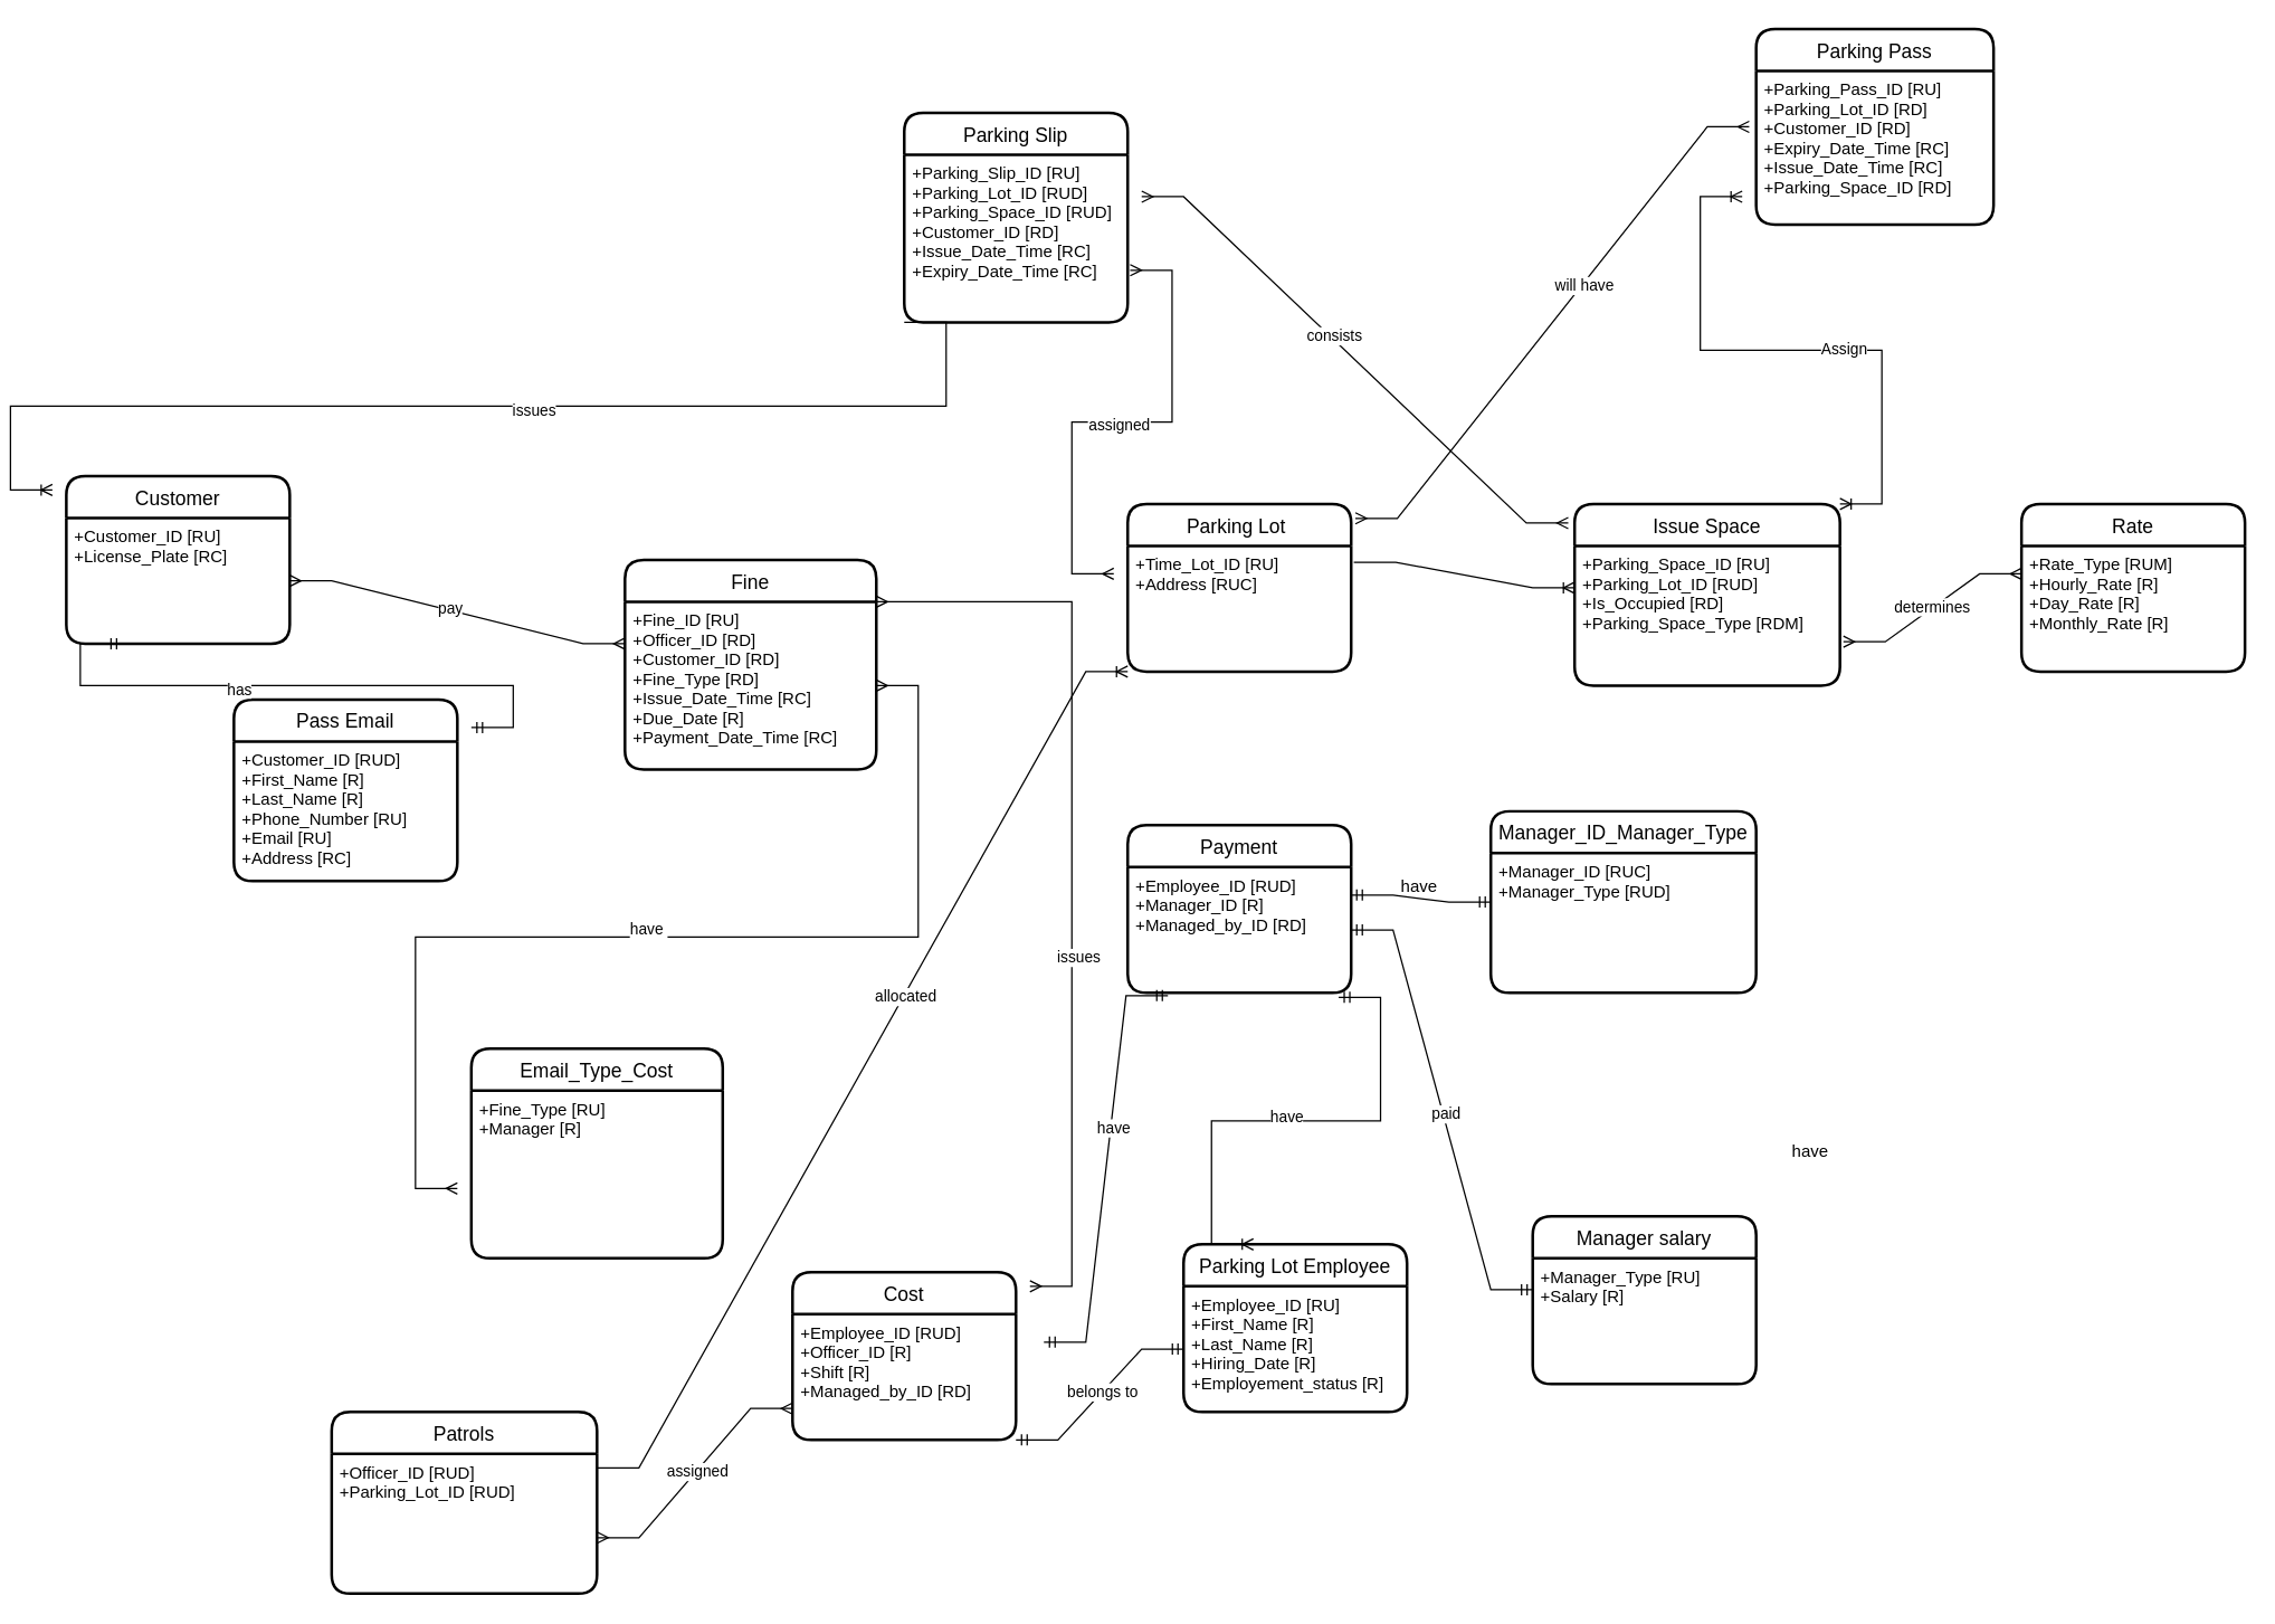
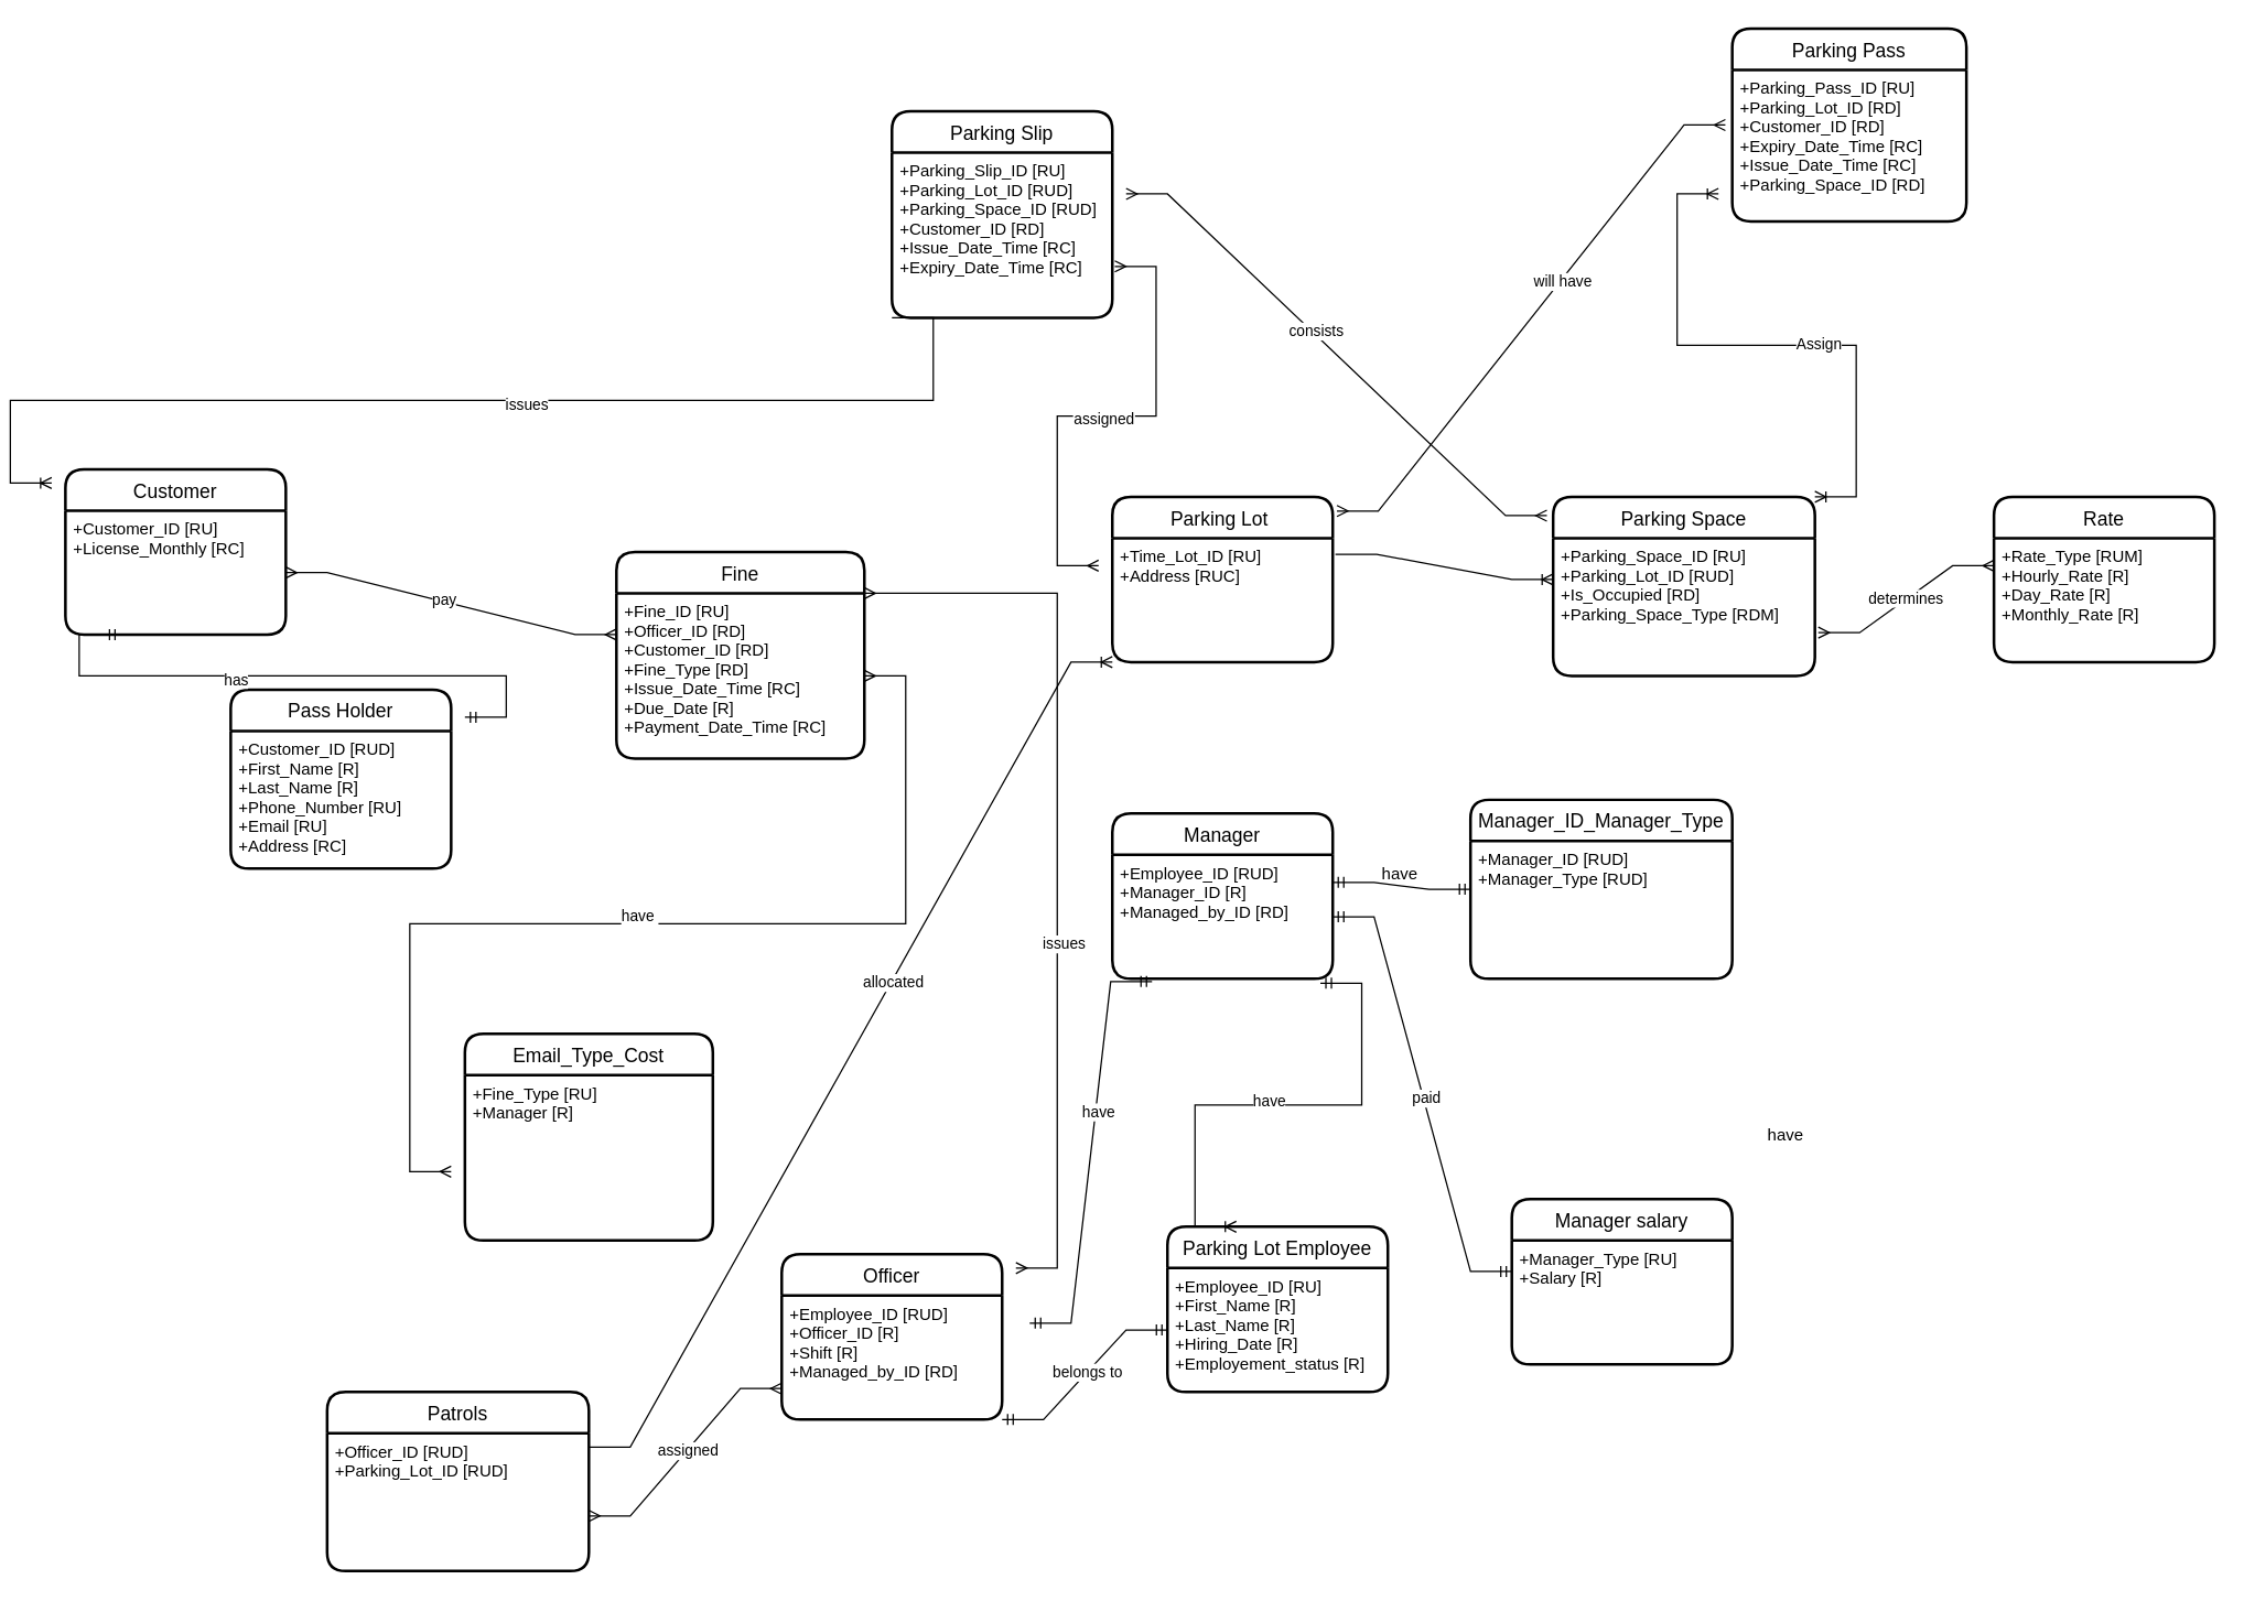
- <mxCell id="22" value="Issue Space" style="swimlane;childLayout=stackLayout;horizontal=1;startSize=30;horizontalStack=0;rounded=1;fontSize=14;fontStyle=0;strokeWidth=2;resizeParent=0;resizeLast=1;shadow=0;dashed=0;align=center;" parent="1" vertex="1"><mxGeometry x="1110" y="360" width="190" height="130" as="geometry" /></mxCell>
+ <mxCell id="22" value="Parking Space" style="swimlane;childLayout=stackLayout;horizontal=1;startSize=30;horizontalStack=0;rounded=1;fontSize=14;fontStyle=0;strokeWidth=2;resizeParent=0;resizeLast=1;shadow=0;dashed=0;align=center;" parent="1" vertex="1"><mxGeometry x="1110" y="360" width="190" height="130" as="geometry" /></mxCell>
- <mxCell id="7" value="+Customer_ID [RU]&#10;+License_Plate [RC]" style="align=left;strokeColor=none;fillColor=none;spacingLeft=4;fontSize=12;verticalAlign=top;resizable=0;rotatable=0;part=1;" parent="6" vertex="1"><mxGeometry y="30" width="160" height="90" as="geometry" /></mxCell>
+ <mxCell id="7" value="+Customer_ID [RU]&#10;+License_Monthly [RC]" style="align=left;strokeColor=none;fillColor=none;spacingLeft=4;fontSize=12;verticalAlign=top;resizable=0;rotatable=0;part=1;" parent="6" vertex="1"><mxGeometry y="30" width="160" height="90" as="geometry" /></mxCell>
- <mxCell id="10" value="Pass Email" style="swimlane;childLayout=stackLayout;horizontal=1;startSize=30;horizontalStack=0;rounded=1;fontSize=14;fontStyle=0;strokeWidth=2;resizeParent=0;resizeLast=1;shadow=0;dashed=0;align=center;" parent="1" vertex="1"><mxGeometry x="150" y="500" width="160" height="130" as="geometry" /></mxCell>
+ <mxCell id="10" value="Pass Holder" style="swimlane;childLayout=stackLayout;horizontal=1;startSize=30;horizontalStack=0;rounded=1;fontSize=14;fontStyle=0;strokeWidth=2;resizeParent=0;resizeLast=1;shadow=0;dashed=0;align=center;" parent="1" vertex="1"><mxGeometry x="150" y="500" width="160" height="130" as="geometry" /></mxCell>
- <mxCell id="4" value="Payment" style="swimlane;childLayout=stackLayout;horizontal=1;startSize=30;horizontalStack=0;rounded=1;fontSize=14;fontStyle=0;strokeWidth=2;resizeParent=0;resizeLast=1;shadow=0;dashed=0;align=center;" parent="1" vertex="1"><mxGeometry x="790" y="590" width="160" height="120" as="geometry" /></mxCell>
+ <mxCell id="4" value="Manager" style="swimlane;childLayout=stackLayout;horizontal=1;startSize=30;horizontalStack=0;rounded=1;fontSize=14;fontStyle=0;strokeWidth=2;resizeParent=0;resizeLast=1;shadow=0;dashed=0;align=center;" parent="1" vertex="1"><mxGeometry x="790" y="590" width="160" height="120" as="geometry" /></mxCell>
- <mxCell id="27" value="+Manager_ID [RUC]&#10;+Manager_Type [RUD]" style="align=left;strokeColor=none;fillColor=none;spacingLeft=4;fontSize=12;verticalAlign=top;resizable=0;rotatable=0;part=1;" parent="26" vertex="1"><mxGeometry y="30" width="190" height="100" as="geometry" /></mxCell>
+ <mxCell id="27" value="+Manager_ID [RUD]&#10;+Manager_Type [RUD]" style="align=left;strokeColor=none;fillColor=none;spacingLeft=4;fontSize=12;verticalAlign=top;resizable=0;rotatable=0;part=1;" parent="26" vertex="1"><mxGeometry y="30" width="190" height="100" as="geometry" /></mxCell>
- <mxCell id="18" value="Cost" style="swimlane;childLayout=stackLayout;horizontal=1;startSize=30;horizontalStack=0;rounded=1;fontSize=14;fontStyle=0;strokeWidth=2;resizeParent=0;resizeLast=1;shadow=0;dashed=0;align=center;" parent="1" vertex="1"><mxGeometry x="550" y="910" width="160" height="120" as="geometry" /></mxCell>
+ <mxCell id="18" value="Officer" style="swimlane;childLayout=stackLayout;horizontal=1;startSize=30;horizontalStack=0;rounded=1;fontSize=14;fontStyle=0;strokeWidth=2;resizeParent=0;resizeLast=1;shadow=0;dashed=0;align=center;" parent="1" vertex="1"><mxGeometry x="550" y="910" width="160" height="120" as="geometry" /></mxCell>
